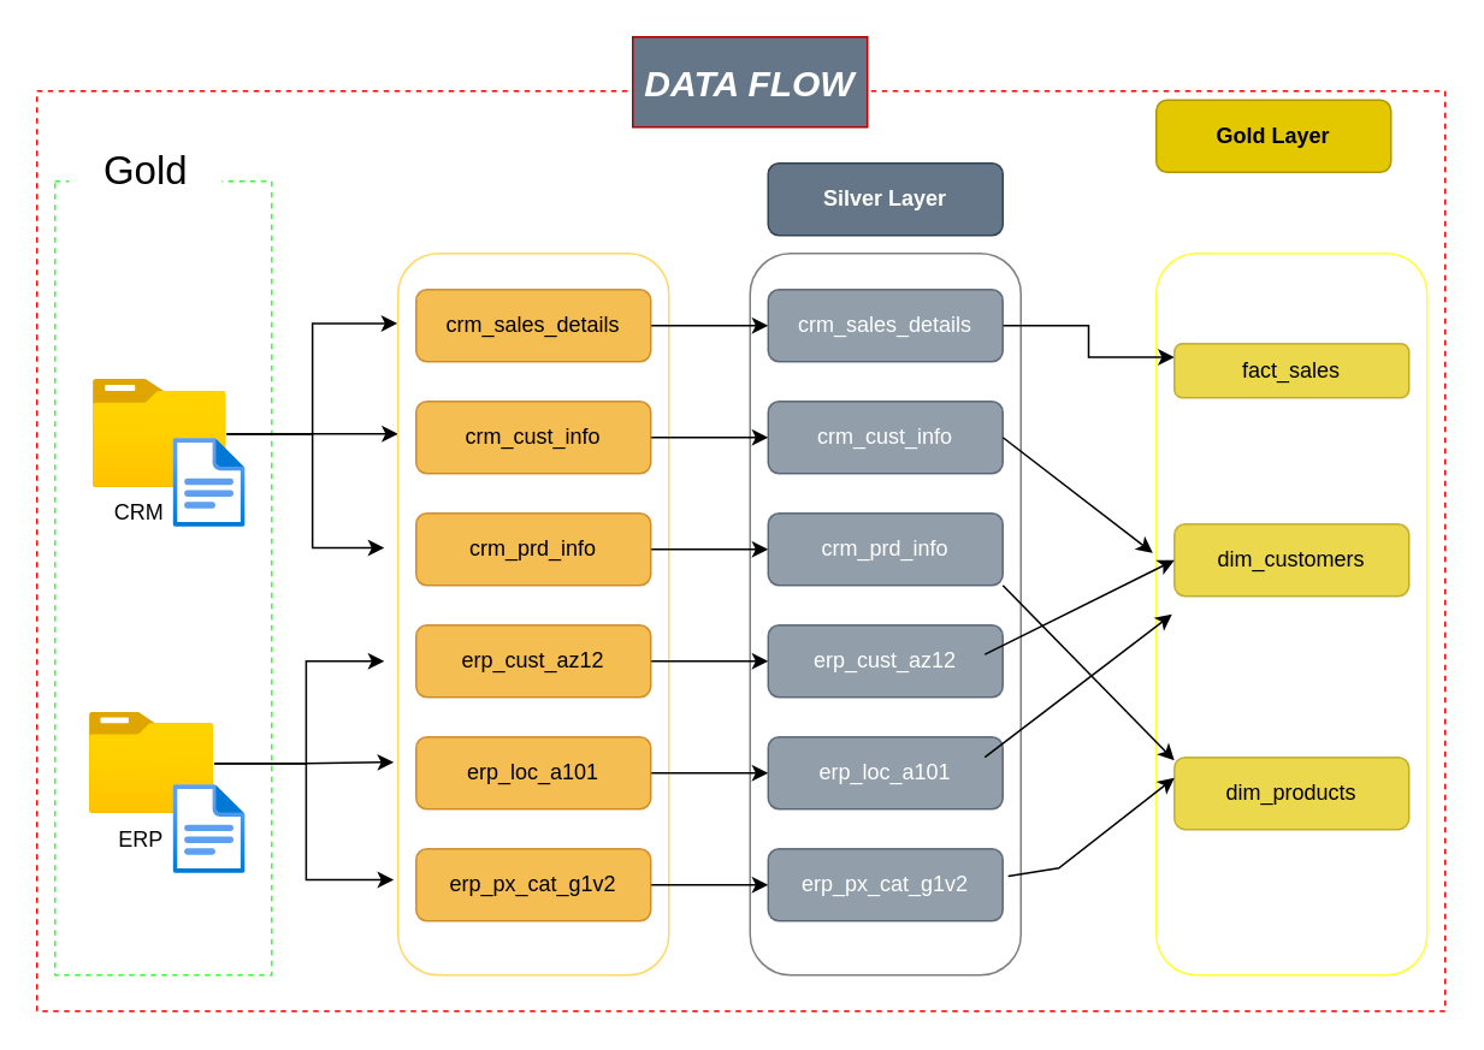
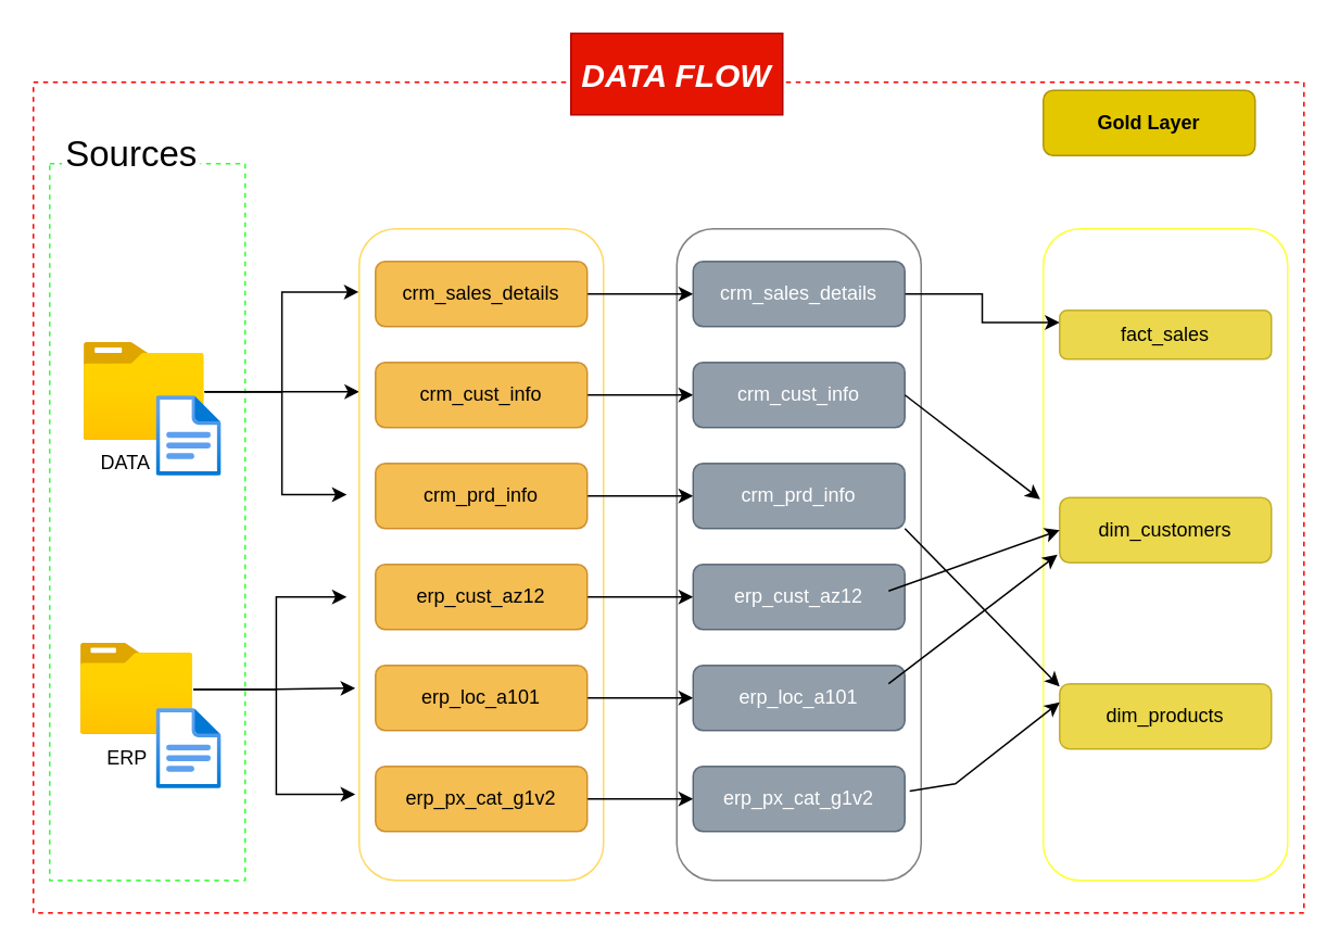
- <mxCell id="47" value="&lt;font style=&quot;font-size: 20px;&quot;&gt;&lt;b&gt;&lt;i&gt;DATA FLOW&lt;/i&gt;&lt;/b&gt;&lt;/font&gt;" style="rounded=0;whiteSpace=wrap;html=1;fillColor=#647687;fontColor=#ffffff;strokeColor=#B20000;" vertex="1" parent="1"><mxGeometry x="350" width="130" height="50" as="geometry" y="20" /></mxCell>
+ <mxCell id="47" value="&lt;font style=&quot;font-size: 20px;&quot;&gt;&lt;b&gt;&lt;i&gt;DATA FLOW&lt;/i&gt;&lt;/b&gt;&lt;/font&gt;" style="rounded=0;whiteSpace=wrap;html=1;fillColor=#e51400;fontColor=#ffffff;strokeColor=#B20000;" vertex="1" parent="1"><mxGeometry x="350" width="130" height="50" as="geometry" y="20" /></mxCell>
- <mxCell id="4" value="&lt;font style=&quot;font-size: 22px;&quot;&gt;Gold&lt;/font&gt;" style="rounded=0;whiteSpace=wrap;html=1;strokeColor=none;fillColor=default;" vertex="1" parent="1"><mxGeometry x="37.5" y="80" width="85" height="30" as="geometry" /></mxCell>
+ <mxCell id="4" value="&lt;font style=&quot;font-size: 22px;&quot;&gt;Sources&lt;/font&gt;" style="rounded=0;whiteSpace=wrap;html=1;strokeColor=none;fillColor=default;" vertex="1" parent="1"><mxGeometry x="37.5" y="80" width="85" height="30" as="geometry" /></mxCell>
- <mxCell id="13" value="&lt;b&gt;Silver Layer&lt;/b&gt;" style="rounded=1;whiteSpace=wrap;html=1;fillColor=#647687;fontColor=#ffffff;strokeColor=#314354;" vertex="1" parent="1"><mxGeometry x="425" y="90" width="130" height="40" as="geometry" /></mxCell>
- <mxCell id="6" value="CRM&amp;nbsp; &amp;nbsp; &amp;nbsp; &amp;nbsp;" style="image;aspect=fixed;html=1;points=[];align=center;fontSize=12;image=img/lib/azure2/general/Folder_Blank.svg;" vertex="1" parent="1"><mxGeometry x="51.21" y="210" width="73.93" height="60" as="geometry" /></mxCell>
+ <mxCell id="6" value="DATA&amp;nbsp; &amp;nbsp; &amp;nbsp; &amp;nbsp;" style="image;aspect=fixed;html=1;points=[];align=center;fontSize=12;image=img/lib/azure2/general/Folder_Blank.svg;" vertex="1" parent="1"><mxGeometry x="51.21" y="210" width="73.93" height="60" as="geometry" /></mxCell>
- <mxCell id="35" value="dim_customers" style="rounded=1;whiteSpace=wrap;html=1;fillColor=#e3c800;fontColor=#000000;strokeColor=#B09500;opacity=70;" vertex="1" parent="1"><mxGeometry x="650" y="290" width="130" height="40" as="geometry" /></mxCell>
+ <mxCell id="35" value="dim_customers" style="rounded=1;whiteSpace=wrap;html=1;fillColor=#e3c800;fontColor=#000000;strokeColor=#B09500;opacity=70;" vertex="1" parent="1"><mxGeometry x="650" y="305" width="130" height="40" as="geometry" /></mxCell>
